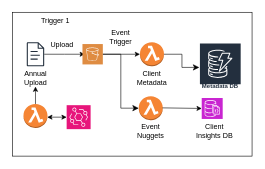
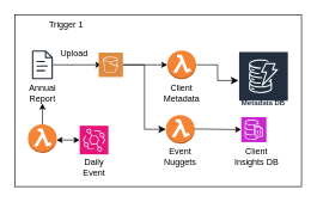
- <mxCell id="9" value="Event Trigger" style="text;html=1;align=center;verticalAlign=middle;whiteSpace=wrap;rounded=0;" parent="1" vertex="1"><mxGeometry x="171" y="47" width="60" height="30" as="geometry" /></mxCell>
- <mxCell id="5" value="Annual Upload" style="text;html=1;align=center;verticalAlign=middle;whiteSpace=wrap;rounded=0;" parent="1" vertex="1"><mxGeometry x="28.62" y="114" width="60" height="30" as="geometry" /></mxCell>
+ <mxCell id="5" value="Annual Report" style="text;html=1;align=center;verticalAlign=middle;whiteSpace=wrap;rounded=0;" parent="1" vertex="1"><mxGeometry x="28.62" y="114" width="60" height="30" as="geometry" /></mxCell>
+ <mxCell id="22" value="Daily Event" style="text;html=1;align=center;verticalAlign=middle;whiteSpace=wrap;rounded=0;" parent="1" vertex="1"><mxGeometry x="100.62" y="219" width="60" height="30" as="geometry" /></mxCell>
